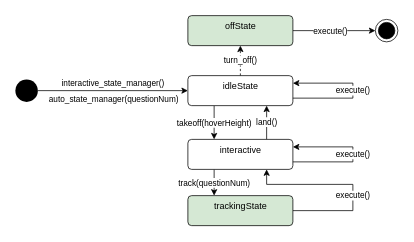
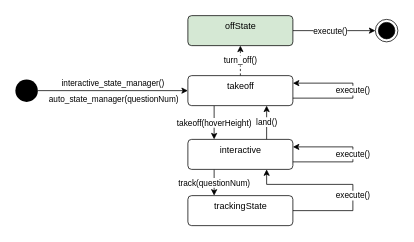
- <mxCell id="11" value="&lt;div&gt;idleState&lt;/div&gt;" style="html=1;align=center;verticalAlign=top;rounded=1;absoluteArcSize=1;arcSize=10;dashed=0;" vertex="1" parent="1"><mxGeometry x="250" y="100" width="140" height="40" as="geometry" /></mxCell>
+ <mxCell id="11" value="&lt;div&gt;takeoff&lt;/div&gt;" style="html=1;align=center;verticalAlign=top;rounded=1;absoluteArcSize=1;arcSize=10;dashed=0;" vertex="1" parent="1"><mxGeometry x="250" y="100" width="140" height="40" as="geometry" /></mxCell>
- <mxCell id="17" value="trackingState" style="html=1;align=center;verticalAlign=top;rounded=1;absoluteArcSize=1;arcSize=10;dashed=0;fillColor=#d5e8d4;" vertex="1" parent="1"><mxGeometry x="250" y="260" width="140" height="40" as="geometry" /></mxCell>
+ <mxCell id="17" value="trackingState" style="html=1;align=center;verticalAlign=top;rounded=1;absoluteArcSize=1;arcSize=10;dashed=0;" vertex="1" parent="1"><mxGeometry x="250" y="260" width="140" height="40" as="geometry" /></mxCell>
